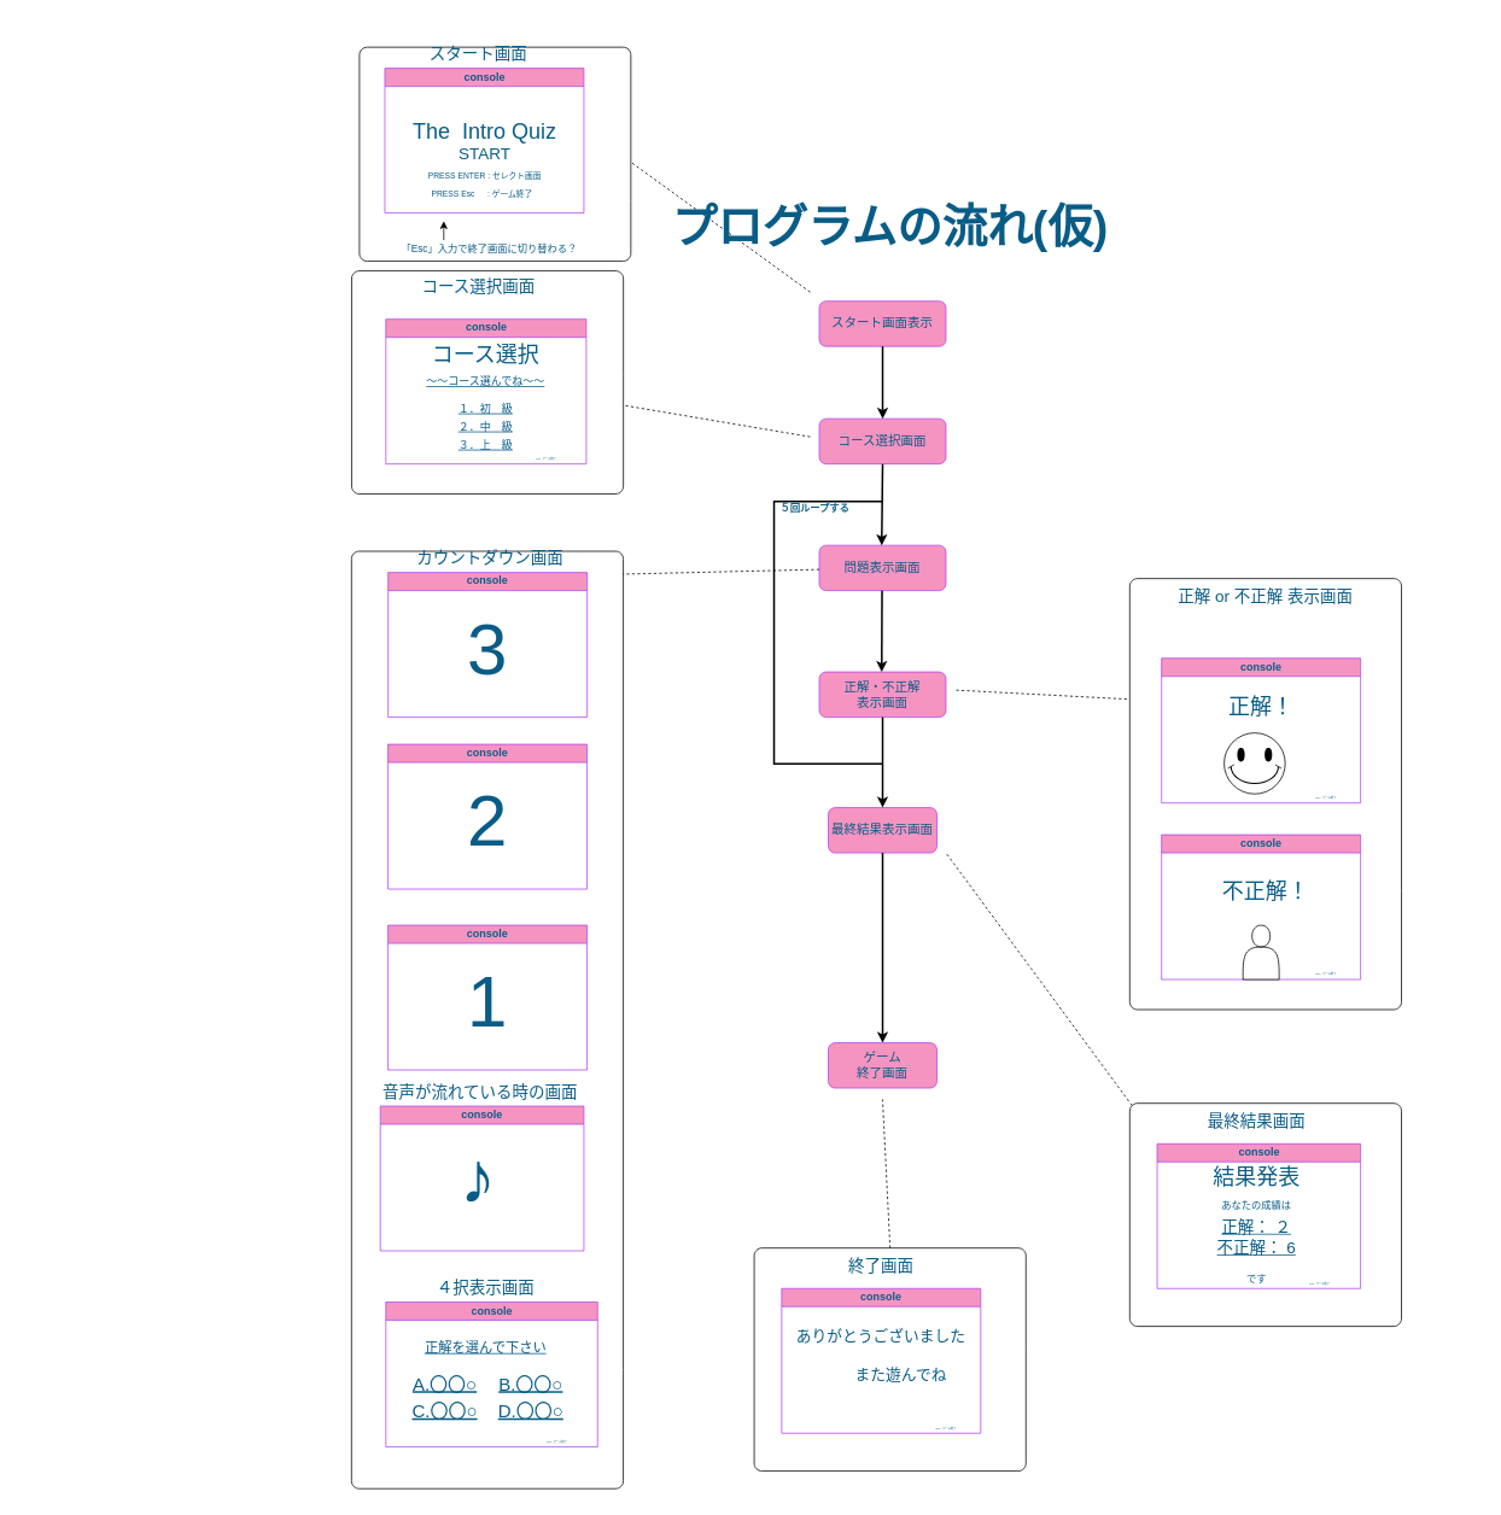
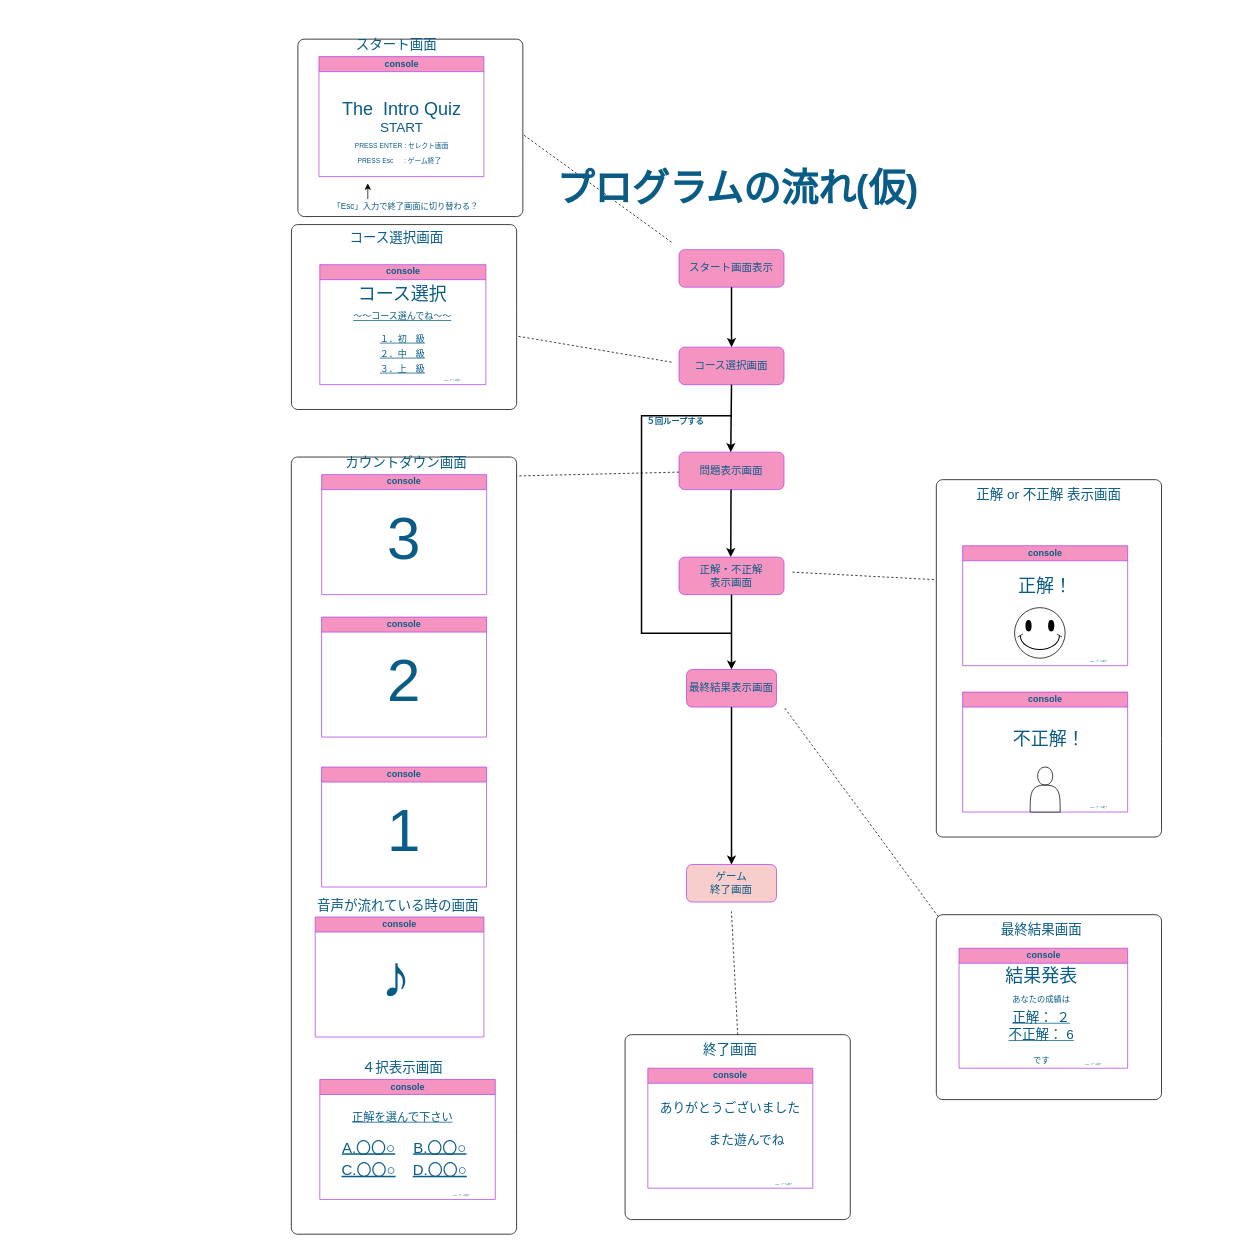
- <mxCell id="54" value="ゲーム&lt;br&gt;終了画面" style="rounded=1;whiteSpace=wrap;html=1;fontSize=14;glass=0;strokeWidth=1;shadow=0;sketch=0;fillColor=#F694C1;strokeColor=#AF45ED;fontColor=#095C86;fontStyle=0" parent="1" vertex="1"><mxGeometry x="915.04" y="1152.46" width="120" height="50" as="geometry" /></mxCell>
+ <mxCell id="54" value="ゲーム&lt;br&gt;終了画面" style="rounded=1;whiteSpace=wrap;html=1;fontSize=14;glass=0;strokeWidth=1;shadow=0;sketch=0;fillColor=#f8cecc;strokeColor=#AF45ED;fontColor=#095C86;fontStyle=0;" parent="1" vertex="1"><mxGeometry x="915.04" y="1152.46" width="120" height="50" as="geometry" /></mxCell>
